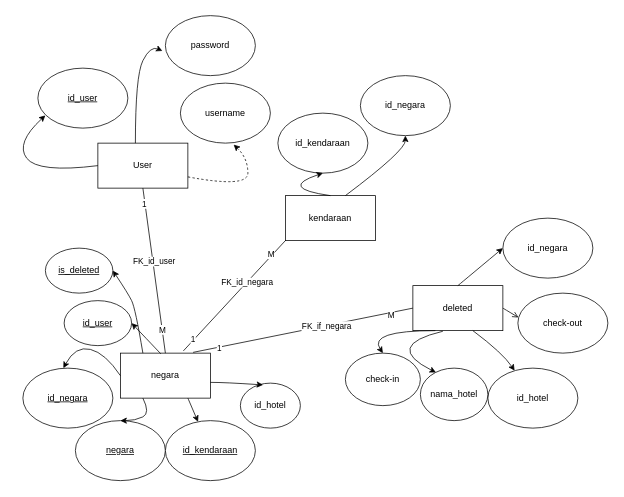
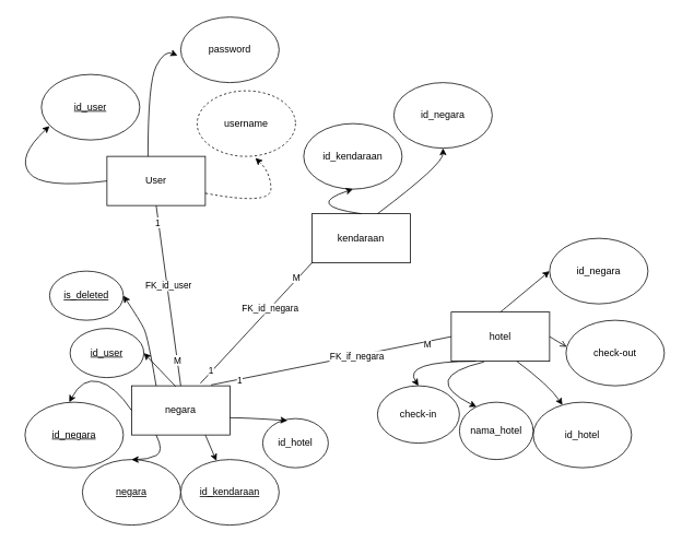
- <mxCell id="4" value="username" style="ellipse;whiteSpace=wrap;html=1;" vertex="1" parent="1"><mxGeometry x="240" y="110" width="120" height="80" as="geometry" /></mxCell>
+ <mxCell id="4" value="username" style="ellipse;whiteSpace=wrap;html=1;dashed=1;" vertex="1" parent="1"><mxGeometry x="240" y="110" width="120" height="80" as="geometry" /></mxCell>
- <mxCell id="12" value="deleted" style="rounded=0;whiteSpace=wrap;html=1;" vertex="1" parent="1"><mxGeometry x="550" y="380" width="120" height="60" as="geometry" /></mxCell>
+ <mxCell id="12" value="hotel" style="rounded=0;whiteSpace=wrap;html=1;" vertex="1" parent="1"><mxGeometry x="550" y="380" width="120" height="60" as="geometry" /></mxCell>
